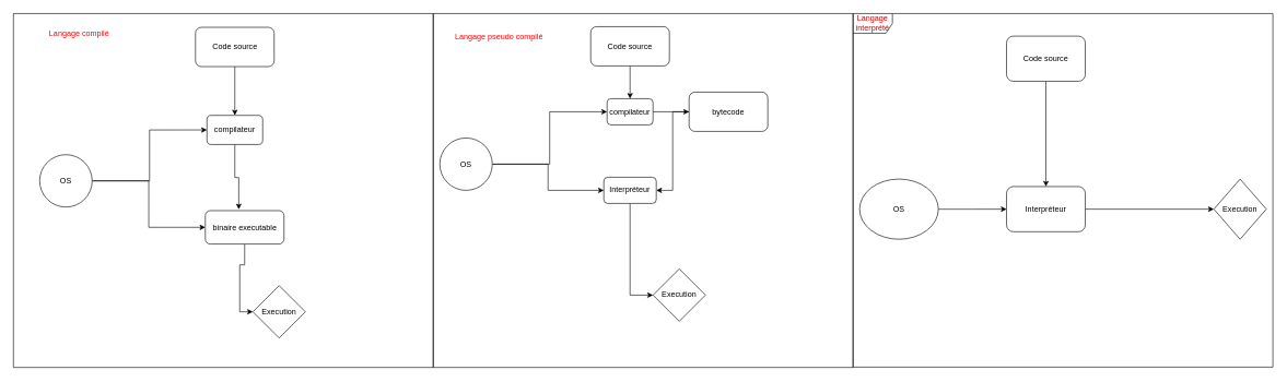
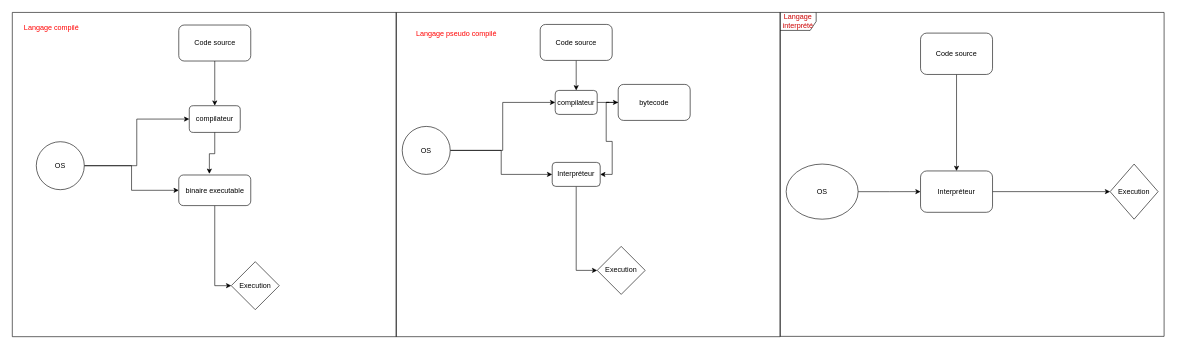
- <mxCell id="26" value="Langage compilé" style="text;html=1;align=center;verticalAlign=middle;resizable=0;points=[];autosize=1;strokeColor=none;fillColor=none;fontColor=#FF0000;" vertex="1" parent="25"><mxGeometry x="45" y="16" width="110" height="30" as="geometry" /></mxCell>
+ <mxCell id="26" value="Langage compilé" style="text;html=1;align=center;verticalAlign=middle;resizable=0;points=[];autosize=1;strokeColor=none;fillColor=none;fontColor=#FF0000;" vertex="1" parent="25"><mxGeometry x="10" y="11" width="110" height="30" as="geometry" /></mxCell>
- <mxCell id="21" value="bytecode" style="rounded=1;whiteSpace=wrap;html=1;" vertex="1" parent="11"><mxGeometry x="390" y="120" width="120" height="60" as="geometry" /></mxCell>
+ <mxCell id="21" value="bytecode" style="rounded=1;whiteSpace=wrap;html=1;" vertex="1" parent="11"><mxGeometry x="370" y="120" width="120" height="60" as="geometry" /></mxCell>
- <mxCell id="34" value="binaire executable" style="rounded=1;whiteSpace=wrap;html=1;" vertex="1" parent="25"><mxGeometry x="292.5" y="301" width="120" height="51" as="geometry" /></mxCell>
+ <mxCell id="34" value="binaire executable" style="rounded=1;whiteSpace=wrap;html=1;" vertex="1" parent="25"><mxGeometry x="277.5" y="271" width="120" height="51" as="geometry" /></mxCell>
